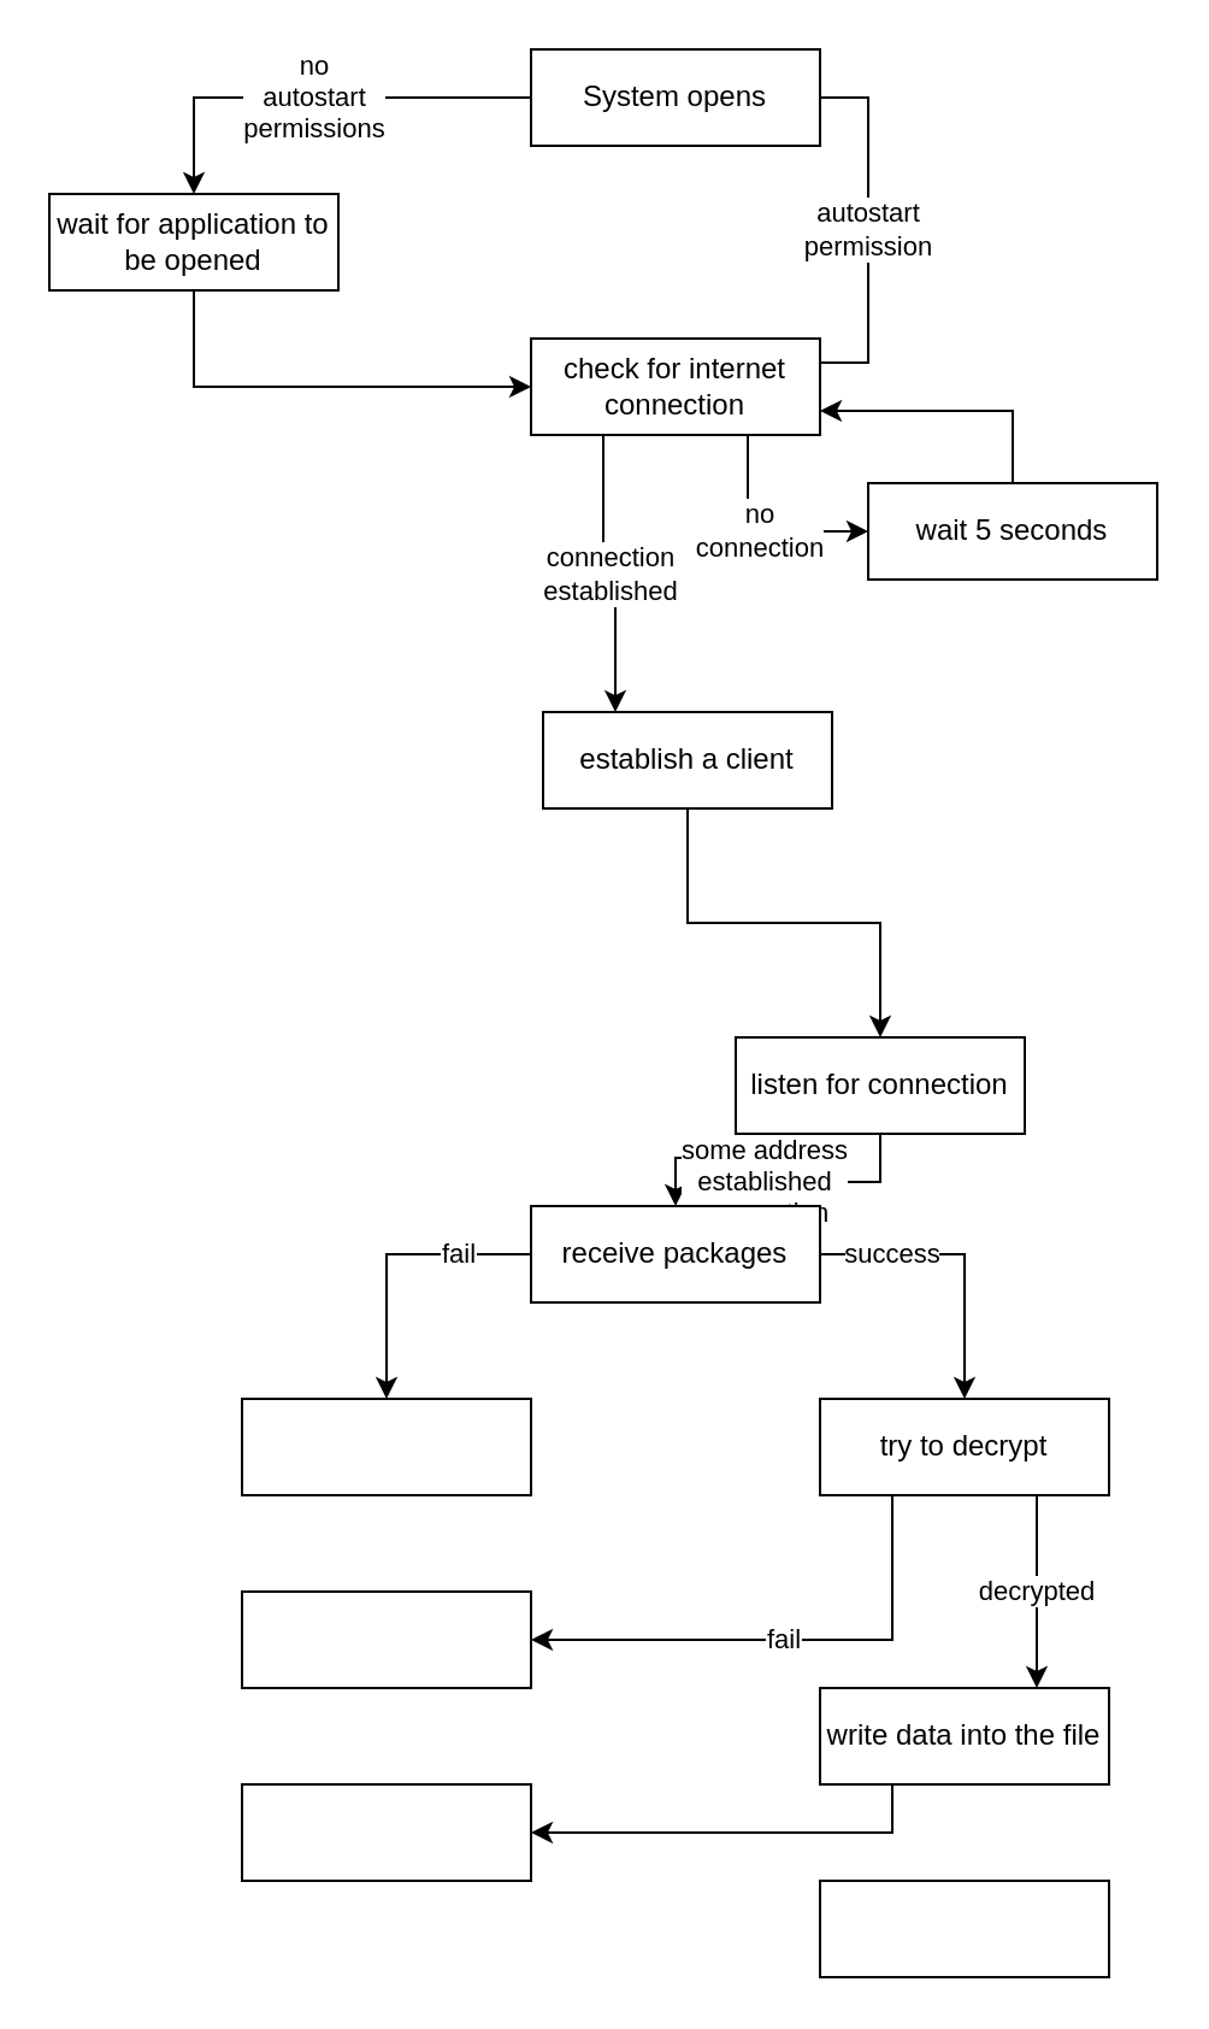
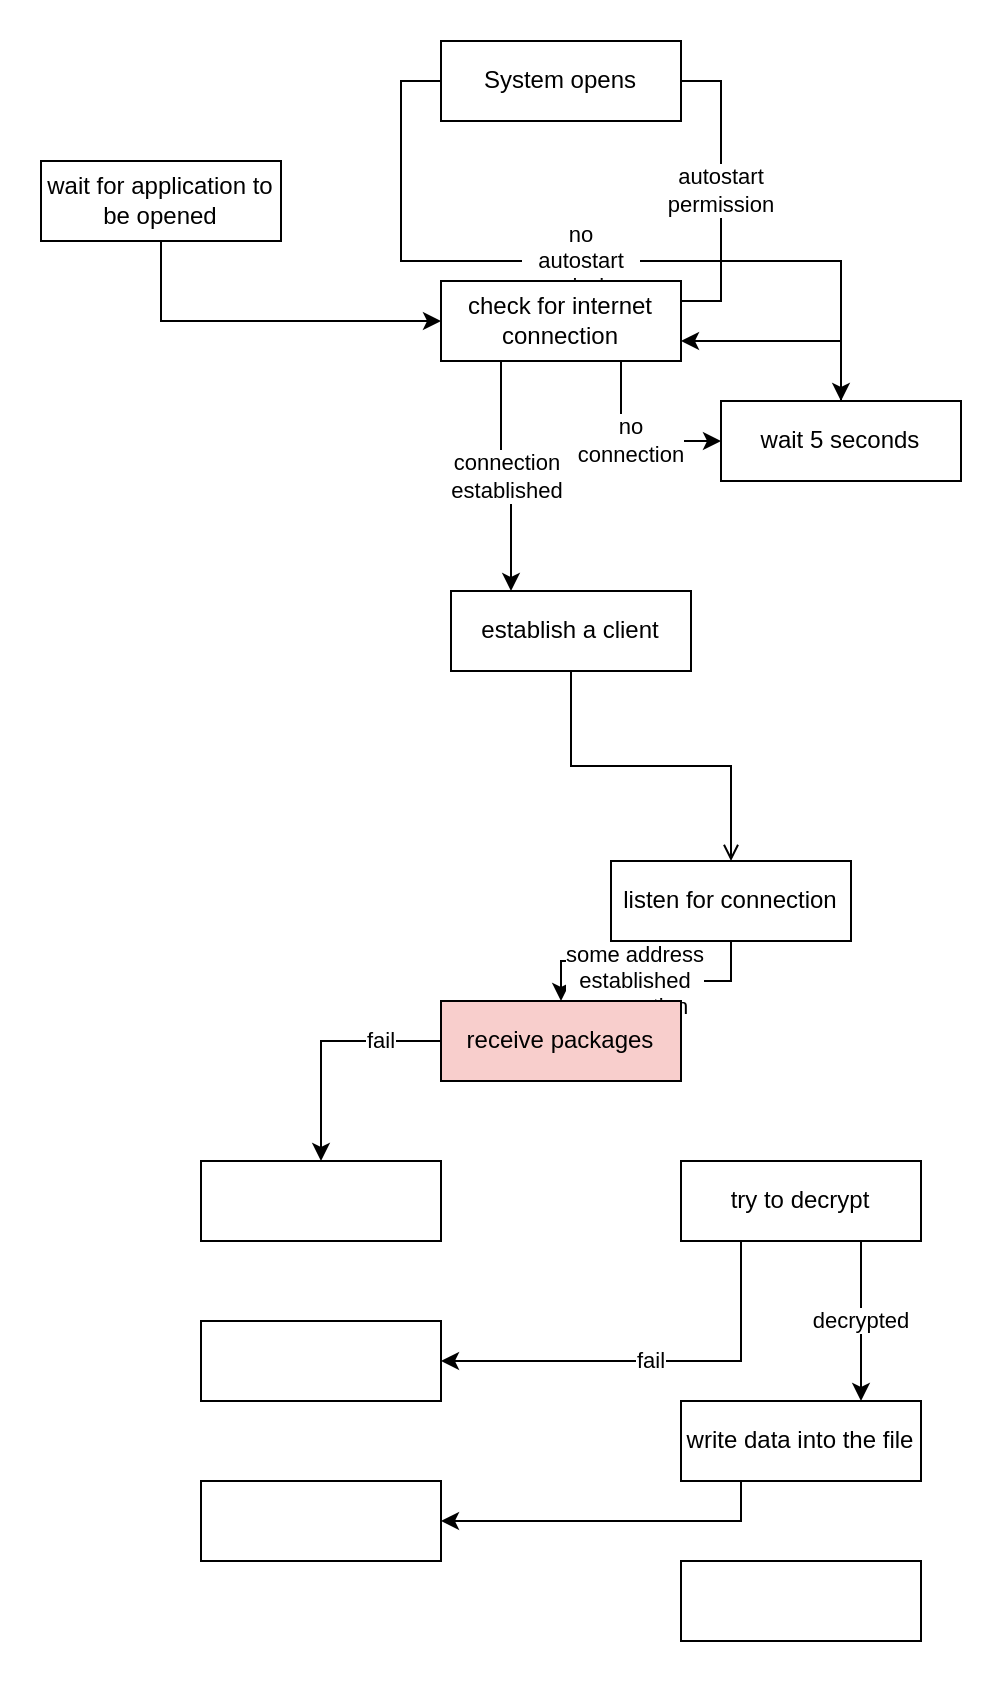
- <mxCell id="3" value="no&lt;div&gt;autostart&lt;/div&gt;&lt;div&gt;permissions&lt;/div&gt;" style="edgeStyle=orthogonalEdgeStyle;rounded=0;orthogonalLoop=1;jettySize=auto;html=1;exitX=0;exitY=0.5;exitDx=0;exitDy=0;entryX=0.5;entryY=0;entryDx=0;entryDy=0;" edge="1" parent="1" source="4" target="6"><mxGeometry relative="1" as="geometry" /></mxCell>
+ <mxCell id="3" value="no&lt;div&gt;autostart&lt;/div&gt;&lt;div&gt;permissions&lt;/div&gt;" style="edgeStyle=orthogonalEdgeStyle;rounded=0;orthogonalLoop=1;jettySize=auto;html=1;exitX=0;exitY=0.5;exitDx=0;exitDy=0;" edge="1" parent="1" source="4" target="13"><mxGeometry relative="1" as="geometry" /></mxCell>
- <mxCell id="10" style="edgeStyle=orthogonalEdgeStyle;rounded=0;orthogonalLoop=1;jettySize=auto;html=1;exitX=0.5;exitY=1;exitDx=0;exitDy=0;entryX=0.5;entryY=0;entryDx=0;entryDy=0;" edge="1" parent="1" source="11" target="15"><mxGeometry relative="1" as="geometry" /></mxCell>
+ <mxCell id="10" style="edgeStyle=orthogonalEdgeStyle;rounded=0;orthogonalLoop=1;jettySize=auto;html=1;exitX=0.5;exitY=1;exitDx=0;exitDy=0;entryX=0.5;entryY=0;entryDx=0;entryDy=0;endArrow=open;" edge="1" parent="1" source="11" target="15"><mxGeometry relative="1" as="geometry" /></mxCell>
- <mxCell id="18" value="receive packages" style="rounded=0;whiteSpace=wrap;html=1;" vertex="1" parent="1"><mxGeometry x="220" y="500" width="120" height="40" as="geometry" /></mxCell>
+ <mxCell id="18" value="receive packages" style="rounded=0;whiteSpace=wrap;html=1;fillColor=#f8cecc;" vertex="1" parent="1"><mxGeometry x="220" y="500" width="120" height="40" as="geometry" /></mxCell>
- <mxCell id="16" value="success" style="edgeStyle=orthogonalEdgeStyle;rounded=0;orthogonalLoop=1;jettySize=auto;html=1;exitX=1;exitY=0.5;exitDx=0;exitDy=0;entryX=0.5;entryY=0;entryDx=0;entryDy=0;" edge="1" parent="1" source="18" target="22"><mxGeometry x="-0.5" relative="1" as="geometry"><mxPoint as="offset" /></mxGeometry></mxCell>
